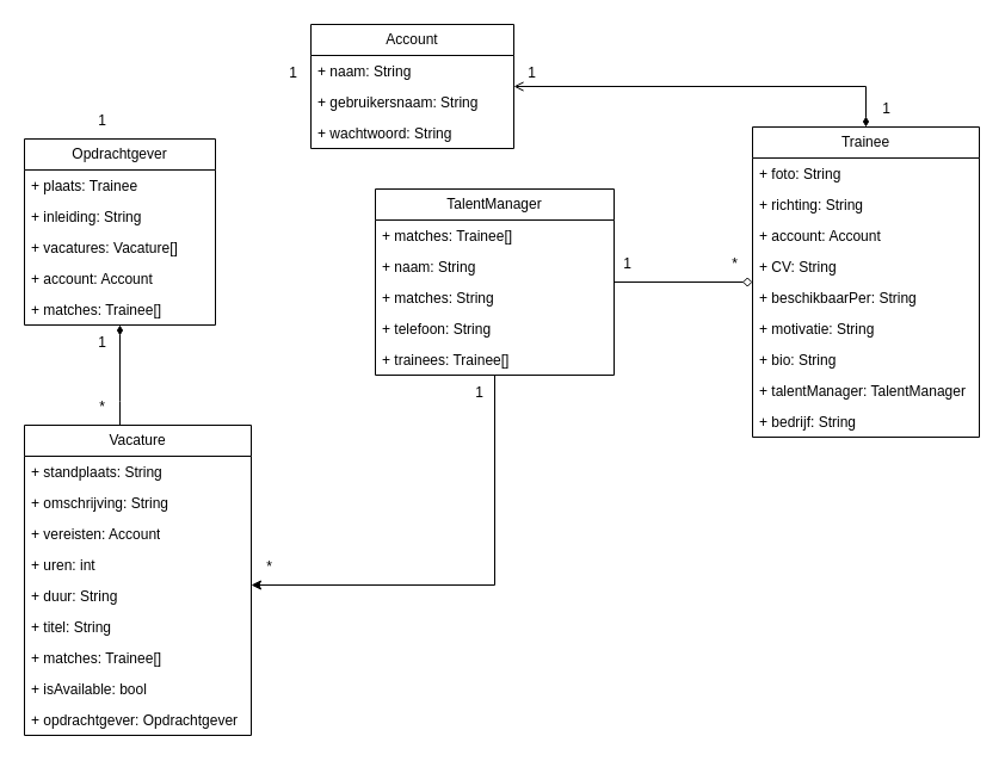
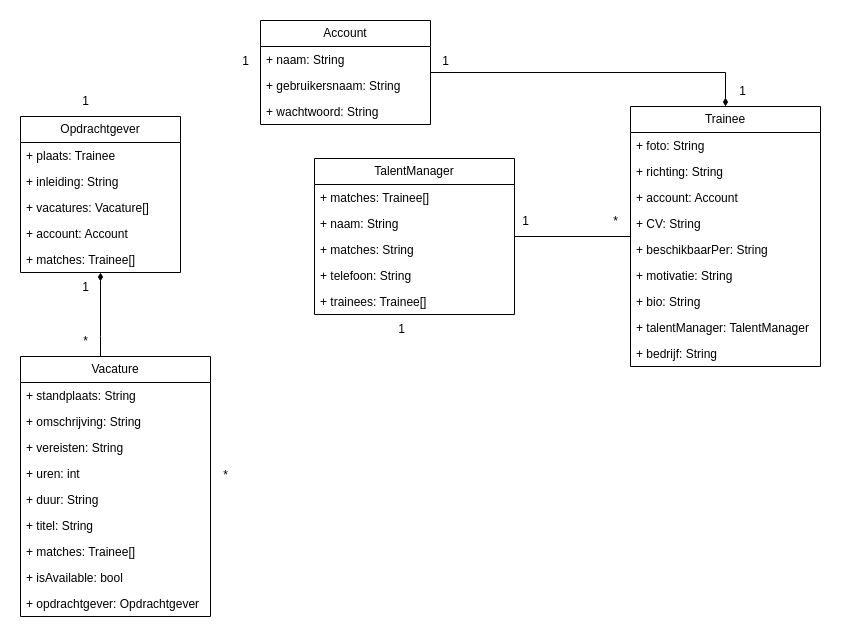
- <mxCell id="2" style="edgeStyle=orthogonalEdgeStyle;rounded=0;orthogonalLoop=1;jettySize=auto;html=1;startArrow=diamondThin;startFill=1;endArrow=open;endFill=0;" parent="1" source="3" target="30" edge="1"><mxGeometry relative="1" as="geometry"><Array as="points"><mxPoint x="725" y="72" /></Array></mxGeometry></mxCell>
+ <mxCell id="2" style="edgeStyle=orthogonalEdgeStyle;rounded=0;orthogonalLoop=1;jettySize=auto;html=1;startArrow=diamondThin;startFill=1;endArrow=none;endFill=0;" parent="1" source="3" target="30" edge="1"><mxGeometry relative="1" as="geometry"><Array as="points"><mxPoint x="725" y="72" /></Array></mxGeometry></mxCell>
- <mxCell id="36" style="edgeStyle=orthogonalEdgeStyle;rounded=0;orthogonalLoop=1;jettySize=auto;html=1;endArrow=diamond;endFill=0;" parent="1" source="38" target="3" edge="1"><mxGeometry relative="1" as="geometry"><Array as="points"><mxPoint x="510" y="264" /><mxPoint x="510" y="264" /></Array></mxGeometry></mxCell>
+ <mxCell id="36" style="edgeStyle=orthogonalEdgeStyle;rounded=0;orthogonalLoop=1;jettySize=auto;html=1;endArrow=none;endFill=0;" parent="1" source="38" target="3" edge="1"><mxGeometry relative="1" as="geometry"><Array as="points"><mxPoint x="510" y="264" /><mxPoint x="510" y="264" /></Array></mxGeometry></mxCell>
- <mxCell id="23" value="+ vereisten: Account" style="text;strokeColor=none;fillColor=none;align=left;verticalAlign=top;spacingLeft=4;spacingRight=4;overflow=hidden;rotatable=0;points=[[0,0.5],[1,0.5]];portConstraint=eastwest;whiteSpace=wrap;html=1;" parent="20" vertex="1"><mxGeometry y="78" width="190" height="26" as="geometry" /></mxCell>
+ <mxCell id="23" value="+ vereisten: String" style="text;strokeColor=none;fillColor=none;align=left;verticalAlign=top;spacingLeft=4;spacingRight=4;overflow=hidden;rotatable=0;points=[[0,0.5],[1,0.5]];portConstraint=eastwest;whiteSpace=wrap;html=1;" parent="20" vertex="1"><mxGeometry y="78" width="190" height="26" as="geometry" /></mxCell>
- <mxCell id="37" style="edgeStyle=orthogonalEdgeStyle;rounded=0;orthogonalLoop=1;jettySize=auto;html=1;startArrow=none;startFill=0;endArrow=classic;endFill=1;" edge="1" parent="1" source="38" target="20"><mxGeometry relative="1" as="geometry"><Array as="points"><mxPoint x="414" y="490" /></Array></mxGeometry></mxCell>
